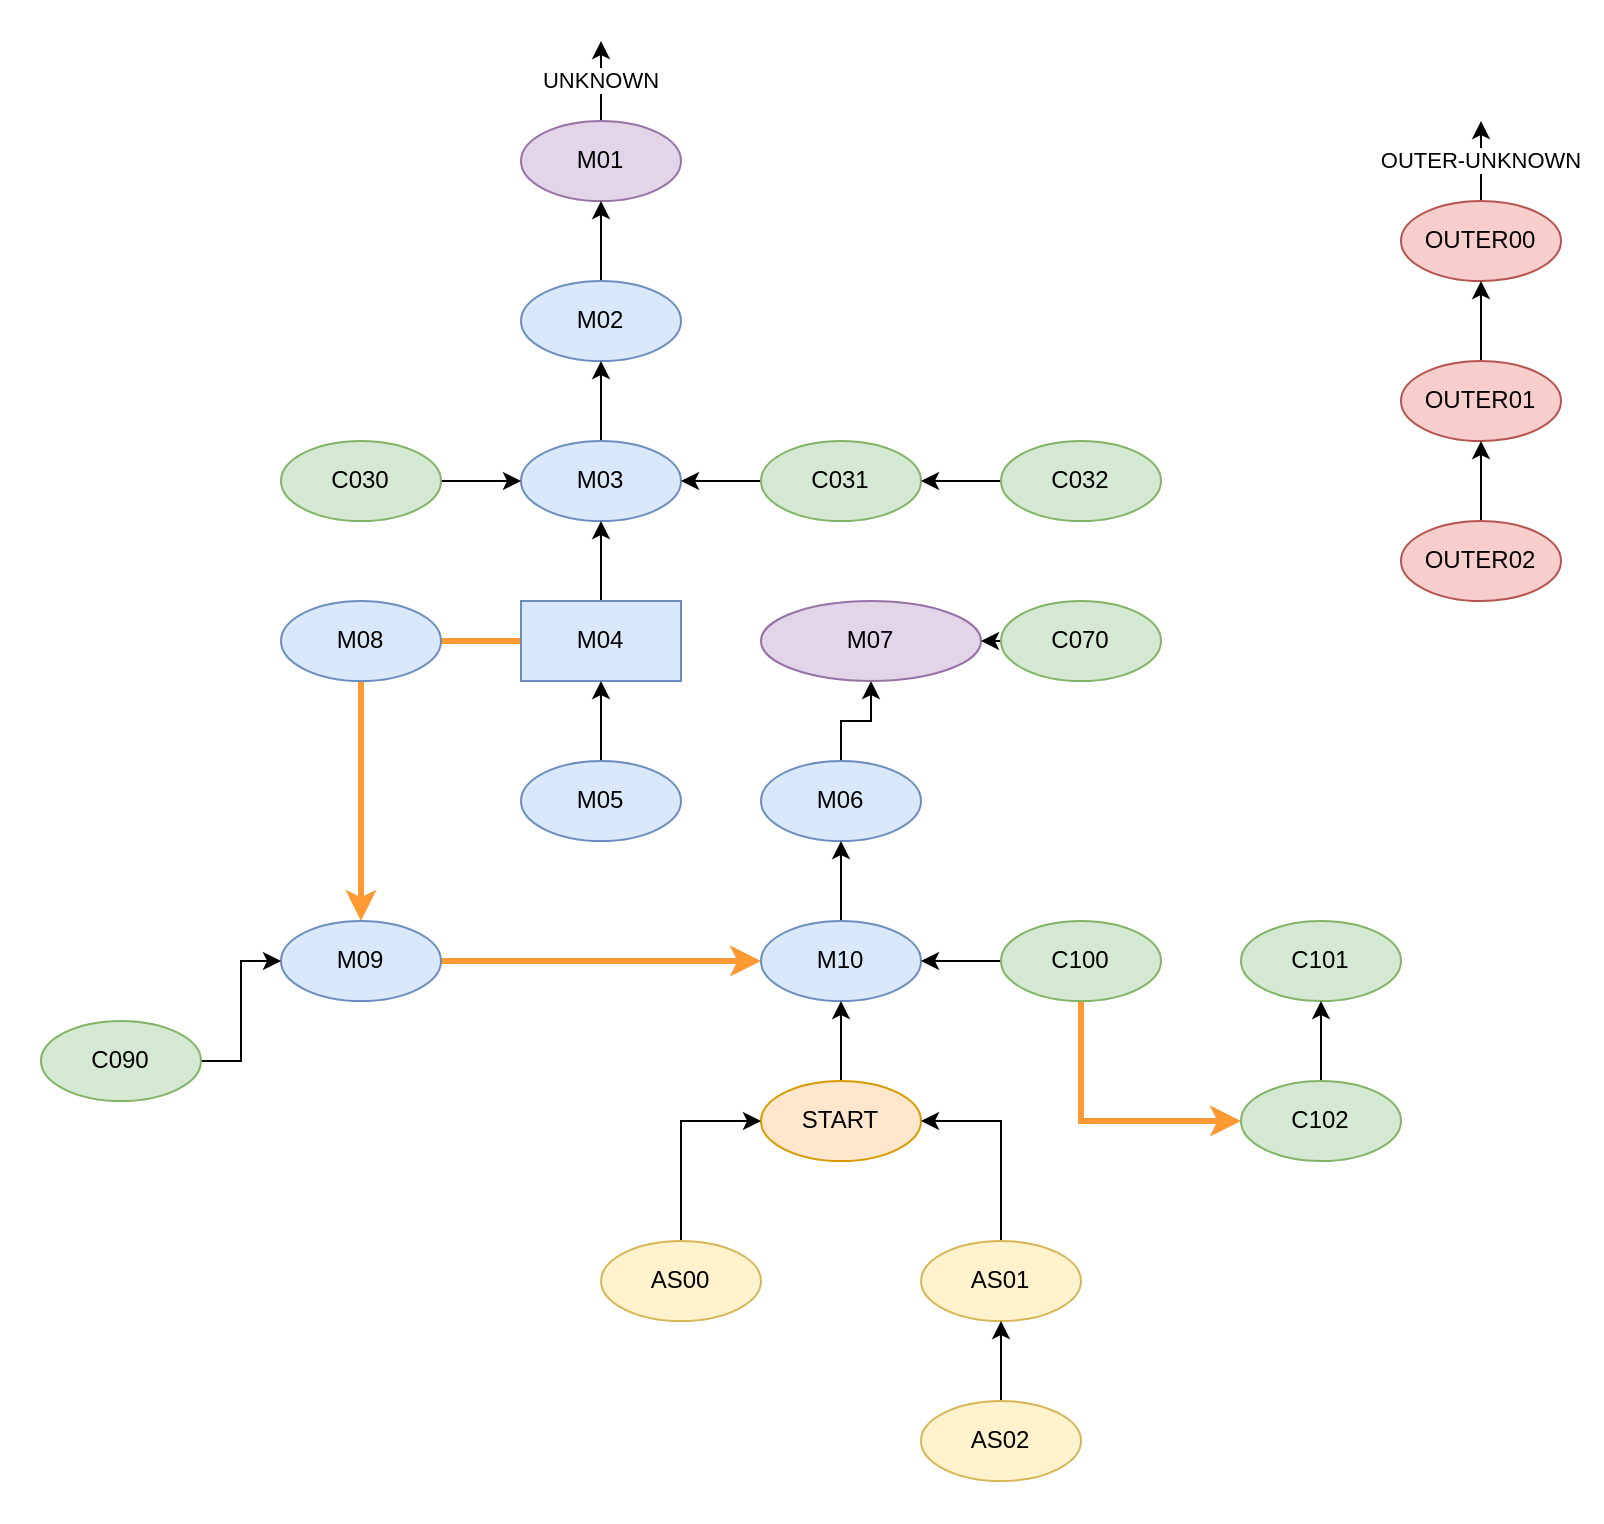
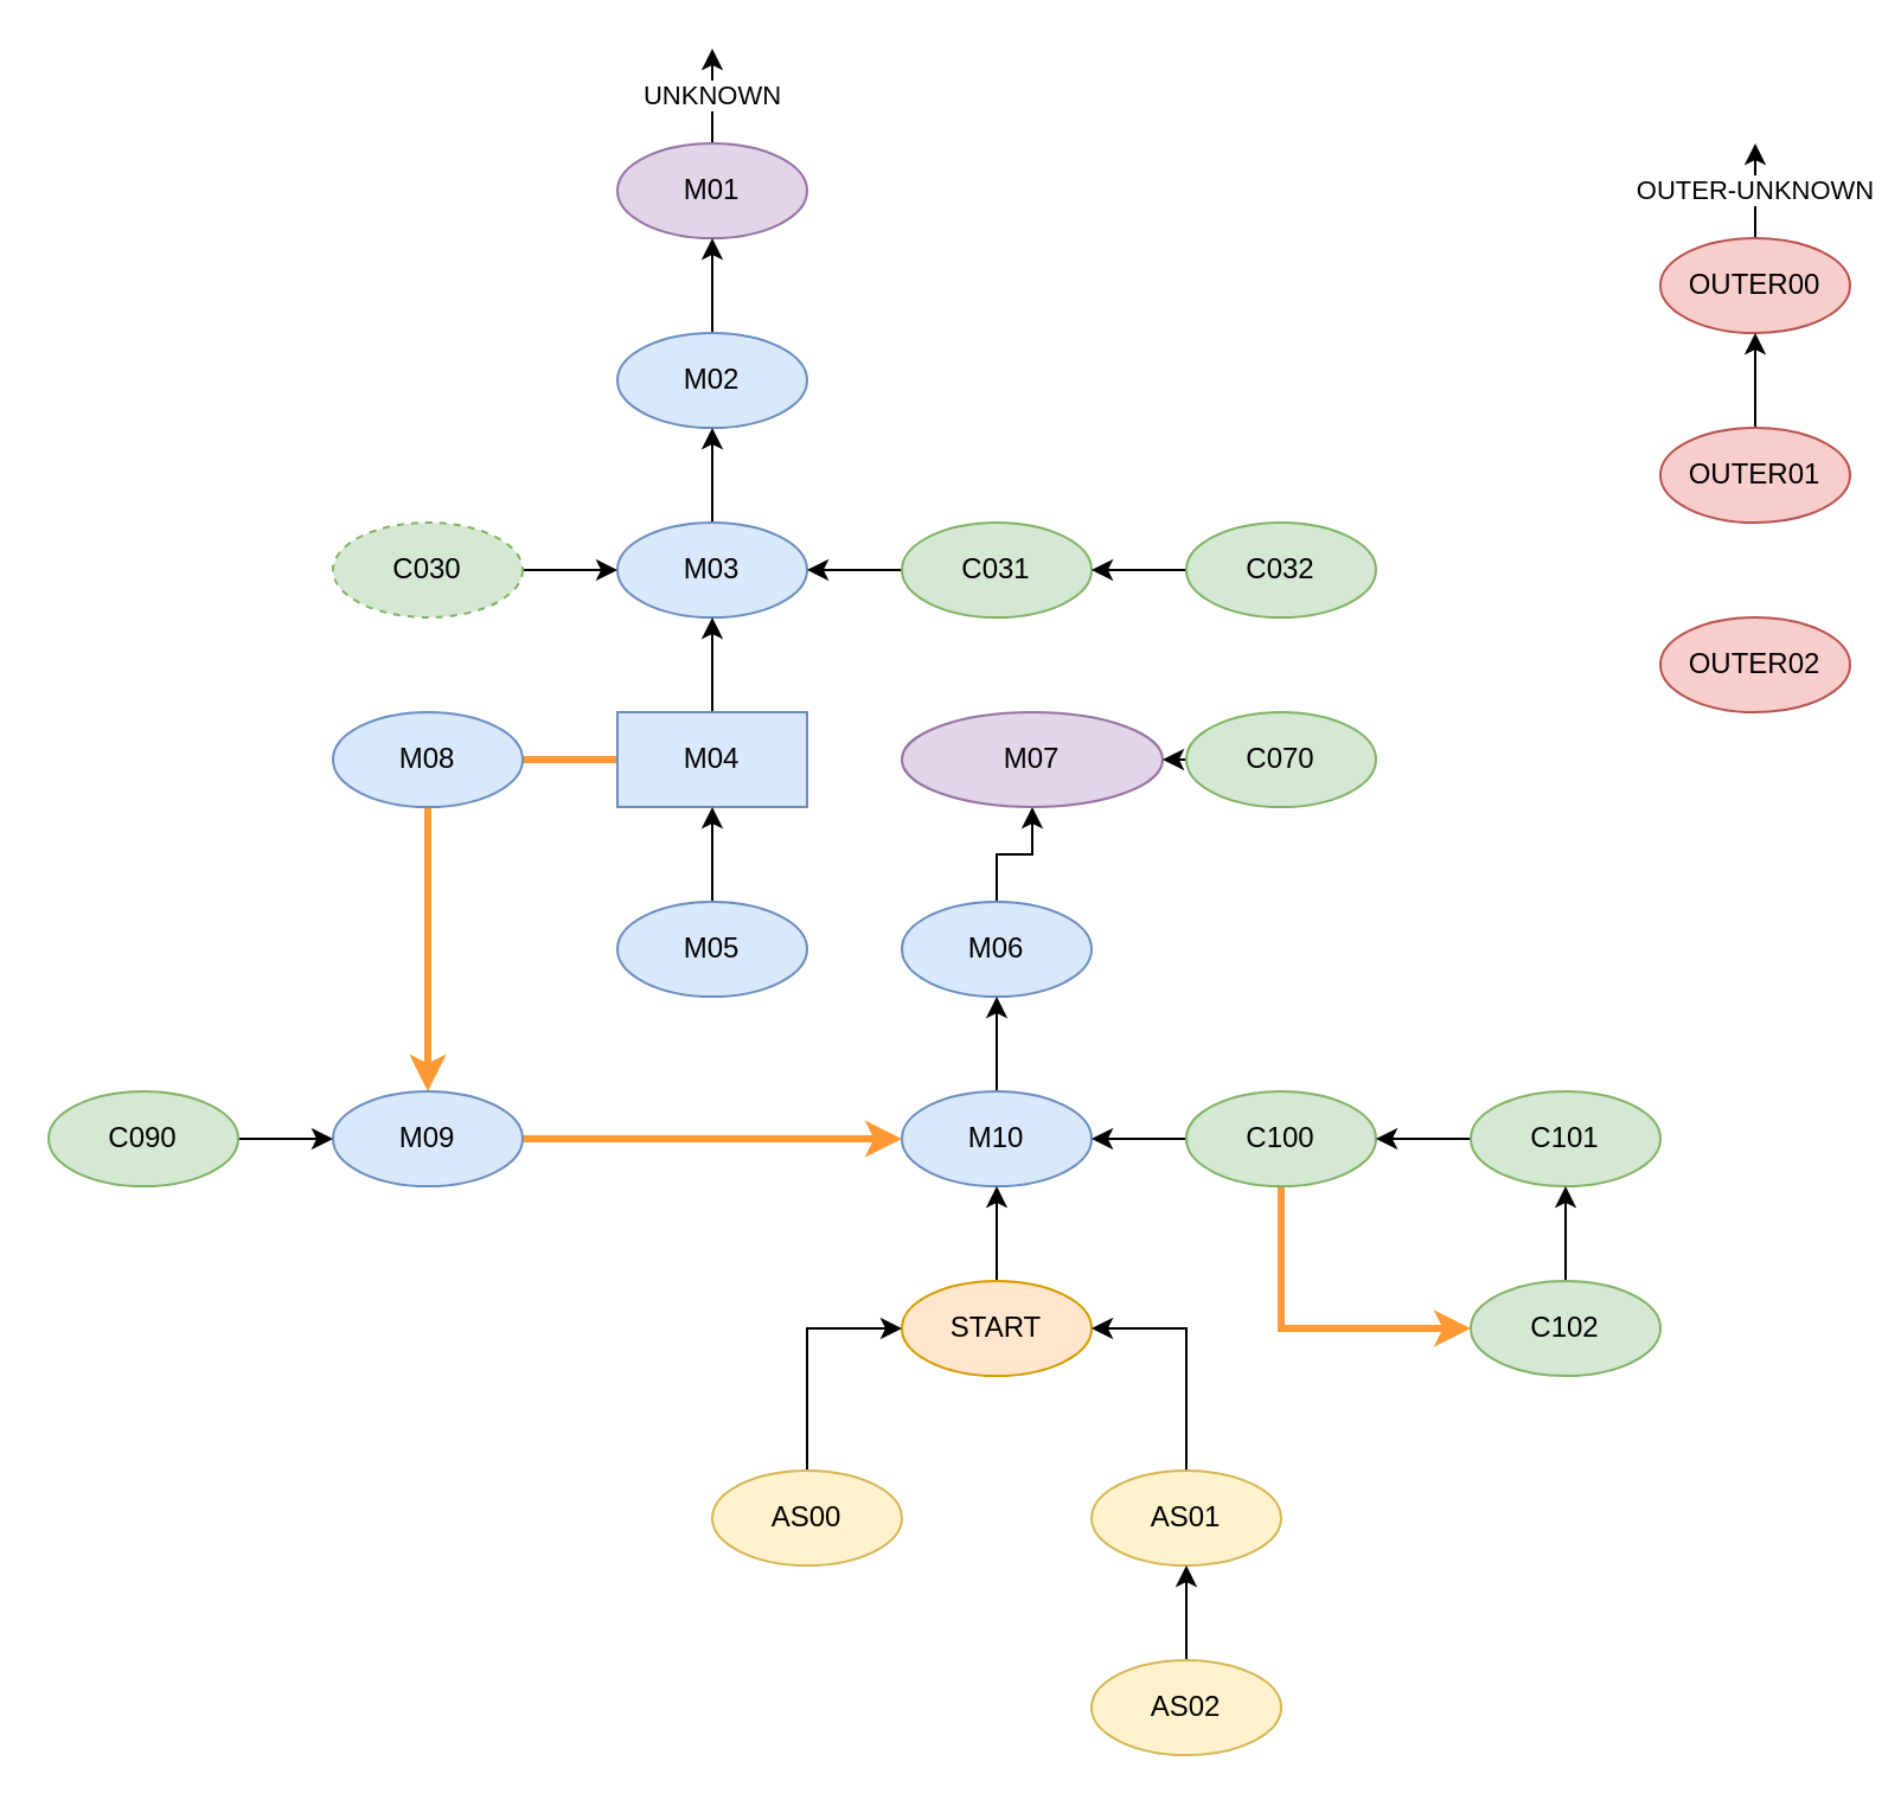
- <mxCell id="23" value="C030" style="ellipse;whiteSpace=wrap;html=1;fillColor=#d5e8d4;strokeColor=#82b366;" parent="1" vertex="1"><mxGeometry x="140" y="220" width="80" height="40" as="geometry" /></mxCell>
+ <mxCell id="23" value="C030" style="ellipse;whiteSpace=wrap;html=1;fillColor=#d5e8d4;strokeColor=#82b366;dashed=1;" parent="1" vertex="1"><mxGeometry x="140" y="220" width="80" height="40" as="geometry" /></mxCell>
- <mxCell id="51" style="edgeStyle=orthogonalEdgeStyle;rounded=0;orthogonalLoop=1;jettySize=auto;html=1;exitX=0.5;exitY=0;exitDx=0;exitDy=0;entryX=0.5;entryY=1;entryDx=0;entryDy=0;" parent="1" source="52" target="50" edge="1"><mxGeometry relative="1" as="geometry" /></mxCell>
+ <mxCell id="37" style="edgeStyle=orthogonalEdgeStyle;rounded=0;orthogonalLoop=1;jettySize=auto;html=1;exitX=0;exitY=0.5;exitDx=0;exitDy=0;entryX=1;entryY=0.5;entryDx=0;entryDy=0;" parent="1" source="38" target="36" edge="1"><mxGeometry relative="1" as="geometry" /></mxCell>
- <mxCell id="31" value="C090" style="ellipse;whiteSpace=wrap;html=1;fillColor=#d5e8d4;strokeColor=#82b366;" parent="1" vertex="1"><mxGeometry x="20" y="510" width="80" height="40" as="geometry" /></mxCell>
+ <mxCell id="31" value="C090" style="ellipse;whiteSpace=wrap;html=1;fillColor=#d5e8d4;strokeColor=#82b366;" parent="1" vertex="1"><mxGeometry x="20" y="460" width="80" height="40" as="geometry" /></mxCell>
